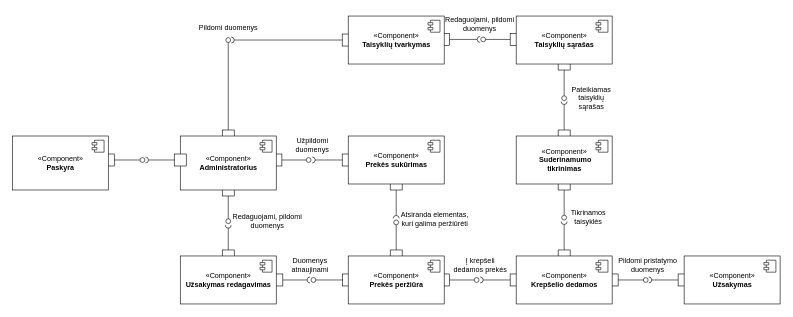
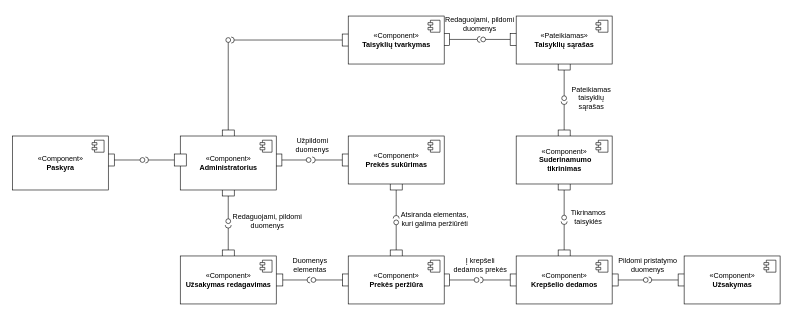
- <mxCell id="85" value="Pildomi duomenys" style="text;html=1;align=center;verticalAlign=middle;resizable=0;points=[];autosize=1;strokeColor=none;fillColor=none;" vertex="1" parent="1"><mxGeometry x="320" y="30" width="120" height="30" as="geometry" /></mxCell>
- <mxCell id="67" value="«Component»&lt;br&gt;&lt;b&gt;Taisyklių sąrašas&lt;/b&gt;" style="html=1;dropTarget=0;strokeWidth=1;" vertex="1" parent="1"><mxGeometry x="860" y="26" width="160" height="80" as="geometry" /></mxCell>
+ <mxCell id="67" value="«Pateikiamas»&lt;br&gt;&lt;b&gt;Taisyklių sąrašas&lt;/b&gt;" style="html=1;dropTarget=0;strokeWidth=1;" vertex="1" parent="1"><mxGeometry x="860" y="26" width="160" height="80" as="geometry" /></mxCell>
- <mxCell id="83" value="Duomenys&lt;br&gt;atnaujinami" style="text;html=1;align=center;verticalAlign=middle;resizable=0;points=[];autosize=1;strokeColor=none;fillColor=none;" vertex="1" parent="1"><mxGeometry x="476" y="422" width="80" height="40" as="geometry" /></mxCell>
+ <mxCell id="83" value="Duomenys&lt;br&gt;elementas" style="text;html=1;align=center;verticalAlign=middle;resizable=0;points=[];autosize=1;strokeColor=none;fillColor=none;" vertex="1" parent="1"><mxGeometry x="476" y="422" width="80" height="40" as="geometry" /></mxCell>
